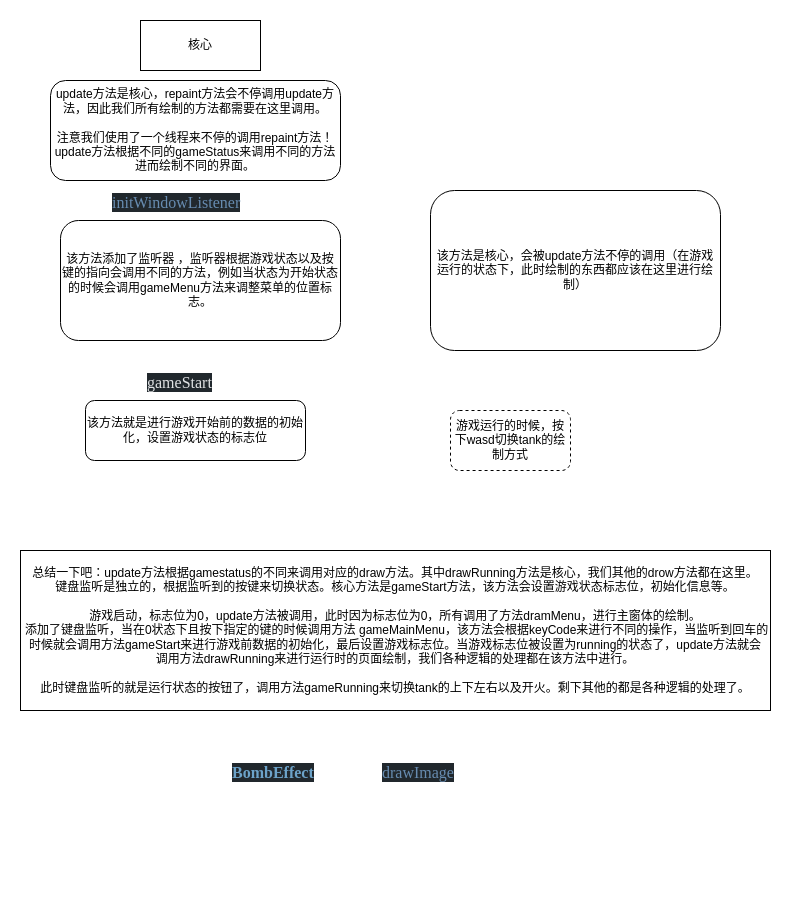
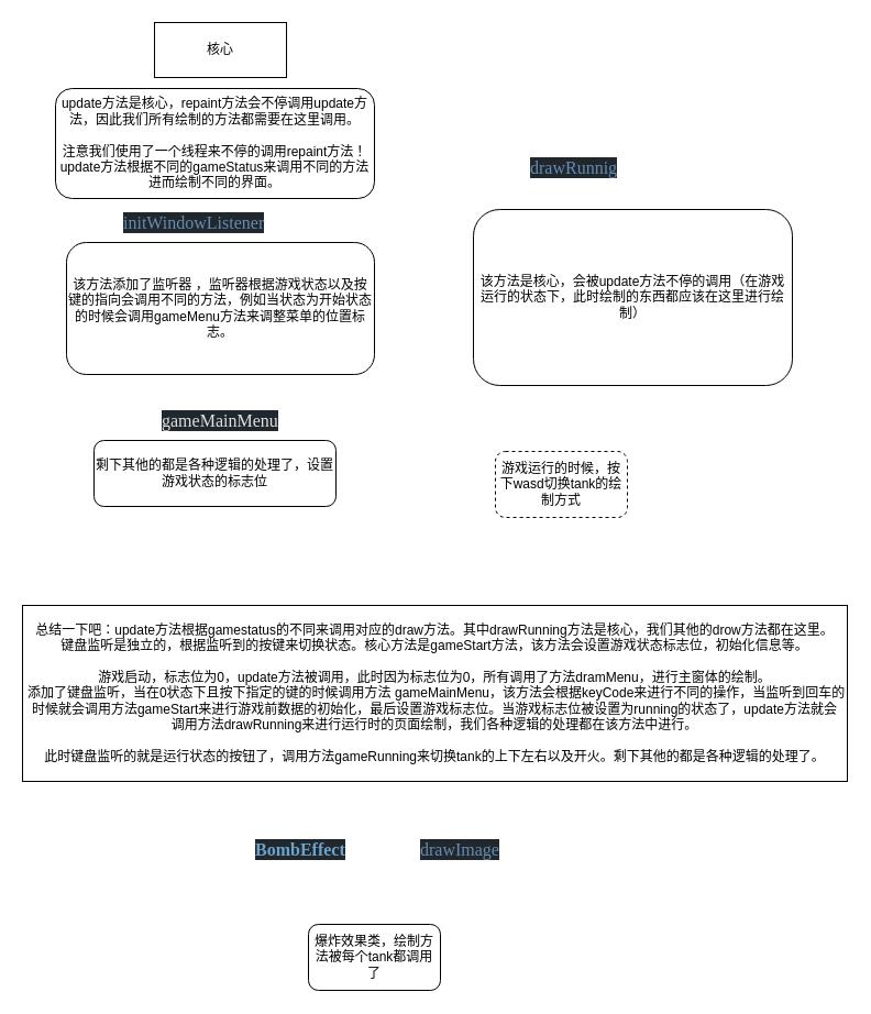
+ <mxCell id="6" value="&lt;pre style=&quot;background-color: #21282d ; color: #e0e2e4 ; font-family: &amp;quot;consolas&amp;quot; ; font-size: 12.0pt&quot;&gt;&lt;span style=&quot;color: #678cb1&quot;&gt;drawRunnig&lt;/span&gt;&lt;/pre&gt;" style="text;whiteSpace=wrap;html=1;" parent="1" vertex="1"><mxGeometry x="480" y="120" width="110" height="60" as="geometry" /></mxCell>
- <mxCell id="8" value="&lt;pre style=&quot;background-color: #21282d ; color: #e0e2e4 ; font-family: &amp;quot;consolas&amp;quot; ; font-size: 12.0pt&quot;&gt;gameStart&lt;/pre&gt;" style="text;whiteSpace=wrap;html=1;" parent="1" vertex="1"><mxGeometry x="145" y="350" width="100" height="60" as="geometry" /></mxCell>
+ <mxCell id="8" value="&lt;pre style=&quot;background-color: #21282d ; color: #e0e2e4 ; font-family: &amp;quot;consolas&amp;quot; ; font-size: 12.0pt&quot;&gt;gameMainMenu&lt;/pre&gt;" style="text;whiteSpace=wrap;html=1;" parent="1" vertex="1"><mxGeometry x="145" y="350" width="100" height="60" as="geometry" /></mxCell>
- <mxCell id="9" value="该方法就是进行游戏开始前的数据的初始化，设置游戏状态的标志位" style="rounded=1;whiteSpace=wrap;html=1;" parent="1" vertex="1"><mxGeometry x="85" y="400" width="220" height="60" as="geometry" /></mxCell>
+ <mxCell id="9" value="剩下其他的都是各种逻辑的处理了，设置游戏状态的标志位" style="rounded=1;whiteSpace=wrap;html=1;" parent="1" vertex="1"><mxGeometry x="85" y="400" width="220" height="60" as="geometry" /></mxCell>
+ <mxCell id="14" value="爆炸效果类，绘制方法被每个tank都调用了" style="rounded=1;whiteSpace=wrap;html=1;" parent="1" vertex="1"><mxGeometry x="280" y="840" width="120" height="60" as="geometry" /></mxCell>
